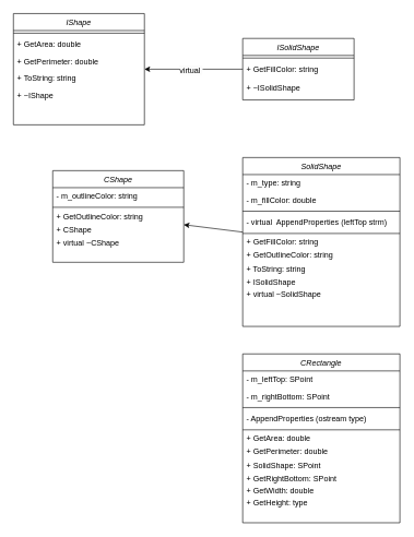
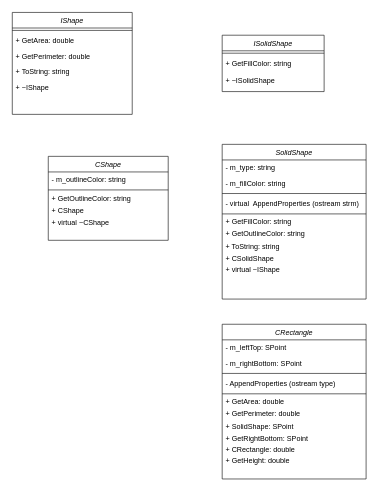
- <mxCell id="29" value="" style="endArrow=classic;html=1;rounded=0;" edge="1" parent="1" source="14" target="2"><mxGeometry relative="1" as="geometry"><mxPoint x="310" y="130" as="sourcePoint" /><mxPoint x="410" y="130" as="targetPoint" /></mxGeometry></mxCell>
- <mxCell id="30" value="&lt;span style=&quot;font-size: 12px; text-align: left; background-color: rgb(251, 251, 251);&quot;&gt;virtual&amp;nbsp;&lt;/span&gt;" style="edgeLabel;html=1;align=center;verticalAlign=middle;resizable=0;points=[];" vertex="1" connectable="0" parent="29"><mxGeometry x="-0.055" y="-2" relative="1" as="geometry"><mxPoint x="-9" y="3" as="offset" /></mxGeometry></mxCell>
- <mxCell id="20" value="- m_fillColor: double " style="text;align=left;verticalAlign=top;spacingLeft=4;spacingRight=4;overflow=hidden;rotatable=0;points=[[0,0.5],[1,0.5]];portConstraint=eastwest;fontStyle=0" vertex="1" parent="18"><mxGeometry y="52" width="240" height="26" as="geometry" /></mxCell>
+ <mxCell id="20" value="- m_fillColor: string " style="text;align=left;verticalAlign=top;spacingLeft=4;spacingRight=4;overflow=hidden;rotatable=0;points=[[0,0.5],[1,0.5]];portConstraint=eastwest;fontStyle=0" vertex="1" parent="18"><mxGeometry y="52" width="240" height="26" as="geometry" /></mxCell>
- <mxCell id="22" value="- virtual  AppendProperties (leftTop strm)" style="text;align=left;verticalAlign=top;spacingLeft=4;spacingRight=4;overflow=hidden;rotatable=0;points=[[0,0.5],[1,0.5]];portConstraint=eastwest;fontStyle=0" vertex="1" parent="18"><mxGeometry y="86" width="240" height="26" as="geometry" /></mxCell>
+ <mxCell id="22" value="- virtual  AppendProperties (ostream strm)" style="text;align=left;verticalAlign=top;spacingLeft=4;spacingRight=4;overflow=hidden;rotatable=0;points=[[0,0.5],[1,0.5]];portConstraint=eastwest;fontStyle=0" vertex="1" parent="18"><mxGeometry y="86" width="240" height="26" as="geometry" /></mxCell>
- <mxCell id="31" value="" style="endArrow=classic;html=1;rounded=0;" edge="1" parent="1" source="18" target="8"><mxGeometry width="50" height="50" relative="1" as="geometry"><mxPoint x="410" y="200" as="sourcePoint" /><mxPoint x="460" y="150" as="targetPoint" /></mxGeometry></mxCell>
- <mxCell id="27" value="+ ISolidShape" style="text;align=left;verticalAlign=middle;spacingLeft=4;spacingRight=4;overflow=hidden;rotatable=0;points=[[0,0.5],[1,0.5]];portConstraint=eastwest;" vertex="1" parent="18"><mxGeometry y="180" width="240" height="20" as="geometry" /></mxCell>
+ <mxCell id="27" value="+ CSolidShape" style="text;align=left;verticalAlign=middle;spacingLeft=4;spacingRight=4;overflow=hidden;rotatable=0;points=[[0,0.5],[1,0.5]];portConstraint=eastwest;" vertex="1" parent="18"><mxGeometry y="180" width="240" height="20" as="geometry" /></mxCell>
- <mxCell id="28" value="+ virtual ~SolidShape" style="text;align=left;verticalAlign=middle;spacingLeft=4;spacingRight=4;overflow=hidden;rotatable=0;points=[[0,0.5],[1,0.5]];portConstraint=eastwest;" vertex="1" parent="18"><mxGeometry y="200" width="240" height="18" as="geometry" /></mxCell>
+ <mxCell id="28" value="+ virtual ~IShape" style="text;align=left;verticalAlign=middle;spacingLeft=4;spacingRight=4;overflow=hidden;rotatable=0;points=[[0,0.5],[1,0.5]];portConstraint=eastwest;" vertex="1" parent="18"><mxGeometry y="200" width="240" height="18" as="geometry" /></mxCell>
- <mxCell id="42" value="+ GetWidth: double" style="text;align=left;verticalAlign=middle;spacingLeft=4;spacingRight=4;overflow=hidden;rotatable=0;points=[[0,0.5],[1,0.5]];portConstraint=eastwest;" vertex="1" parent="32"><mxGeometry y="200" width="240" height="18" as="geometry" /></mxCell>
+ <mxCell id="42" value="+ CRectangle: double" style="text;align=left;verticalAlign=middle;spacingLeft=4;spacingRight=4;overflow=hidden;rotatable=0;points=[[0,0.5],[1,0.5]];portConstraint=eastwest;" vertex="1" parent="32"><mxGeometry y="200" width="240" height="18" as="geometry" /></mxCell>
- <mxCell id="43" value="+ GetHeight: type" style="text;align=left;verticalAlign=middle;spacingLeft=4;spacingRight=4;overflow=hidden;rotatable=0;points=[[0,0.5],[1,0.5]];portConstraint=eastwest;" vertex="1" parent="32"><mxGeometry y="218" width="240" height="18" as="geometry" /></mxCell>
+ <mxCell id="43" value="+ GetHeight: double" style="text;align=left;verticalAlign=middle;spacingLeft=4;spacingRight=4;overflow=hidden;rotatable=0;points=[[0,0.5],[1,0.5]];portConstraint=eastwest;" vertex="1" parent="32"><mxGeometry y="218" width="240" height="18" as="geometry" /></mxCell>
